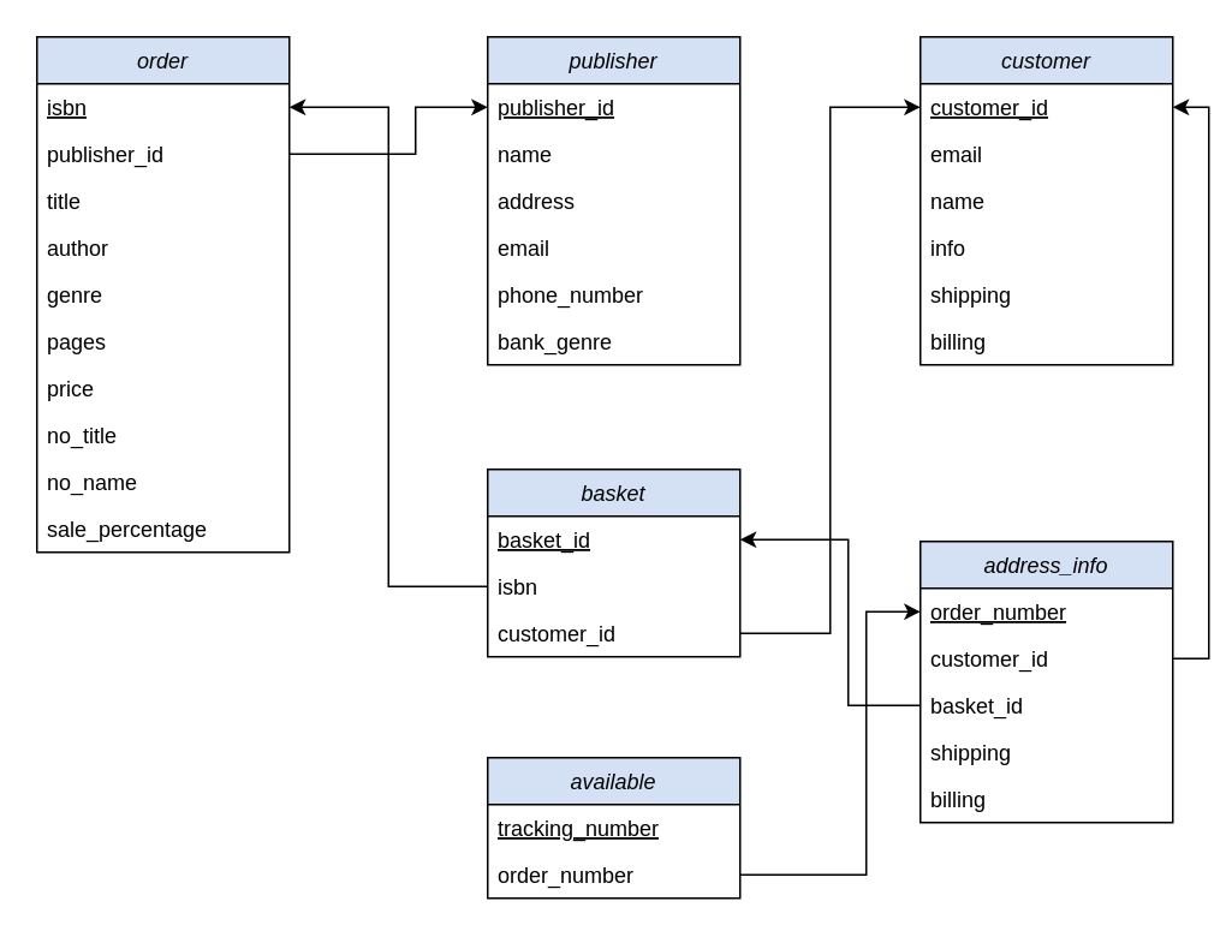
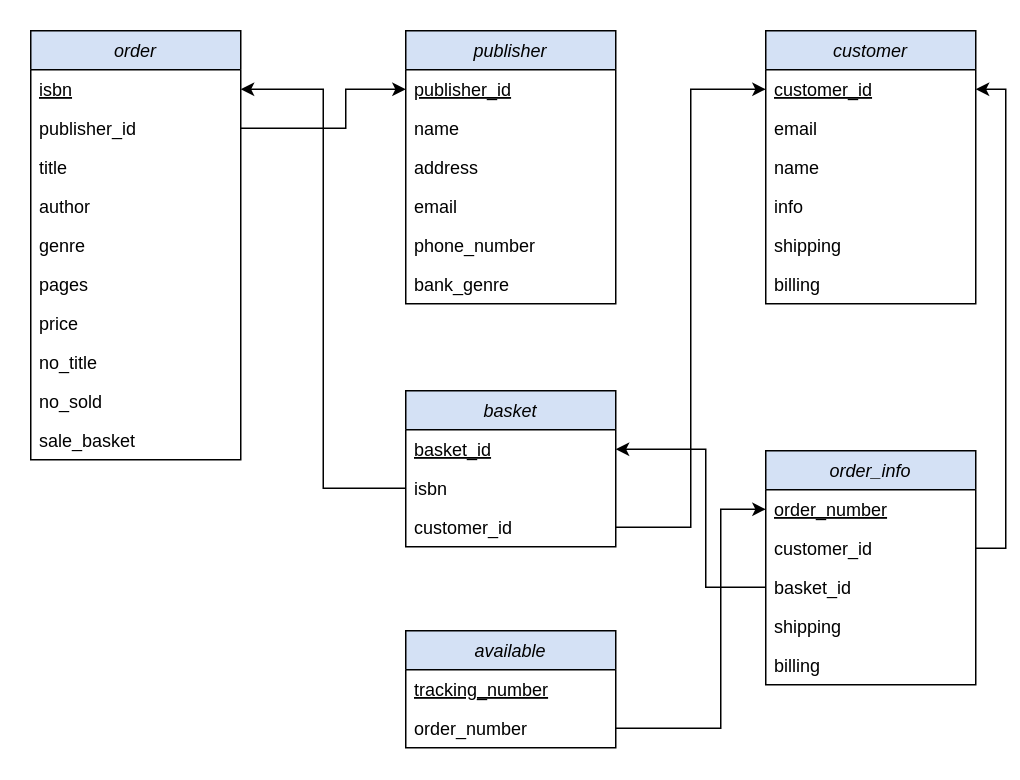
- <mxCell id="18" value="no_name" style="text;strokeColor=none;fillColor=none;align=left;verticalAlign=top;spacingLeft=4;spacingRight=4;overflow=hidden;rotatable=0;points=[[0,0.5],[1,0.5]];portConstraint=eastwest;" parent="9" vertex="1"><mxGeometry y="234" width="140" height="26" as="geometry" /></mxCell>
+ <mxCell id="18" value="no_sold" style="text;strokeColor=none;fillColor=none;align=left;verticalAlign=top;spacingLeft=4;spacingRight=4;overflow=hidden;rotatable=0;points=[[0,0.5],[1,0.5]];portConstraint=eastwest;" parent="9" vertex="1"><mxGeometry y="234" width="140" height="26" as="geometry" /></mxCell>
- <mxCell id="19" value="sale_percentage" style="text;strokeColor=none;fillColor=none;align=left;verticalAlign=top;spacingLeft=4;spacingRight=4;overflow=hidden;rotatable=0;points=[[0,0.5],[1,0.5]];portConstraint=eastwest;" vertex="1" parent="9"><mxGeometry y="260" width="140" height="26" as="geometry" /></mxCell>
+ <mxCell id="19" value="sale_basket" style="text;strokeColor=none;fillColor=none;align=left;verticalAlign=top;spacingLeft=4;spacingRight=4;overflow=hidden;rotatable=0;points=[[0,0.5],[1,0.5]];portConstraint=eastwest;" vertex="1" parent="9"><mxGeometry y="260" width="140" height="26" as="geometry" /></mxCell>
- <mxCell id="33" value="address_info" style="swimlane;fontStyle=2;childLayout=stackLayout;horizontal=1;startSize=26;fillColor=#D4E1F5;horizontalStack=0;resizeParent=1;resizeParentMax=0;resizeLast=0;collapsible=1;marginBottom=0;" parent="1" vertex="1"><mxGeometry x="510" y="300" width="140" height="156" as="geometry" /></mxCell>
+ <mxCell id="33" value="order_info" style="swimlane;fontStyle=2;childLayout=stackLayout;horizontal=1;startSize=26;fillColor=#D4E1F5;horizontalStack=0;resizeParent=1;resizeParentMax=0;resizeLast=0;collapsible=1;marginBottom=0;" parent="1" vertex="1"><mxGeometry x="510" y="300" width="140" height="156" as="geometry" /></mxCell>
